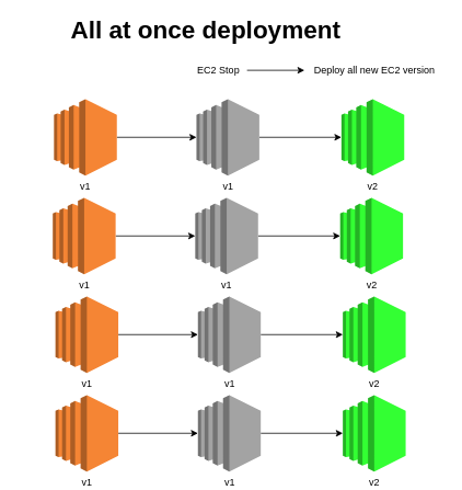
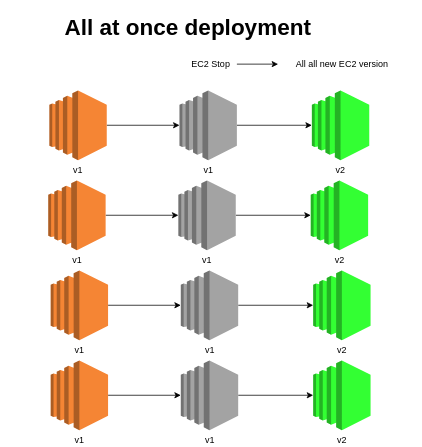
- <mxCell id="7" value="EC2 Stop" style="text;html=1;align=center;verticalAlign=middle;resizable=0;points=[];autosize=1;strokeColor=none;fillColor=none;" parent="1" vertex="1"><mxGeometry x="230" y="70" width="70" height="30" as="geometry" /></mxCell>
+ <mxCell id="7" value="EC2 Stop" style="text;html=1;align=center;verticalAlign=middle;resizable=0;points=[];autosize=1;strokeColor=none;fillColor=none;" parent="1" vertex="1"><mxGeometry x="245" y="70" width="70" height="30" as="geometry" /></mxCell>
- <mxCell id="9" value="Deploy all new EC2 version" style="text;html=1;align=center;verticalAlign=middle;resizable=0;points=[];autosize=1;strokeColor=none;fillColor=none;" parent="1" vertex="1"><mxGeometry x="370" y="70" width="170" height="30" as="geometry" /></mxCell>
+ <mxCell id="9" value="All all new EC2 version" style="text;html=1;align=center;verticalAlign=middle;resizable=0;points=[];autosize=1;strokeColor=none;fillColor=none;" parent="1" vertex="1"><mxGeometry x="370" y="70" width="170" height="30" as="geometry" /></mxCell>
